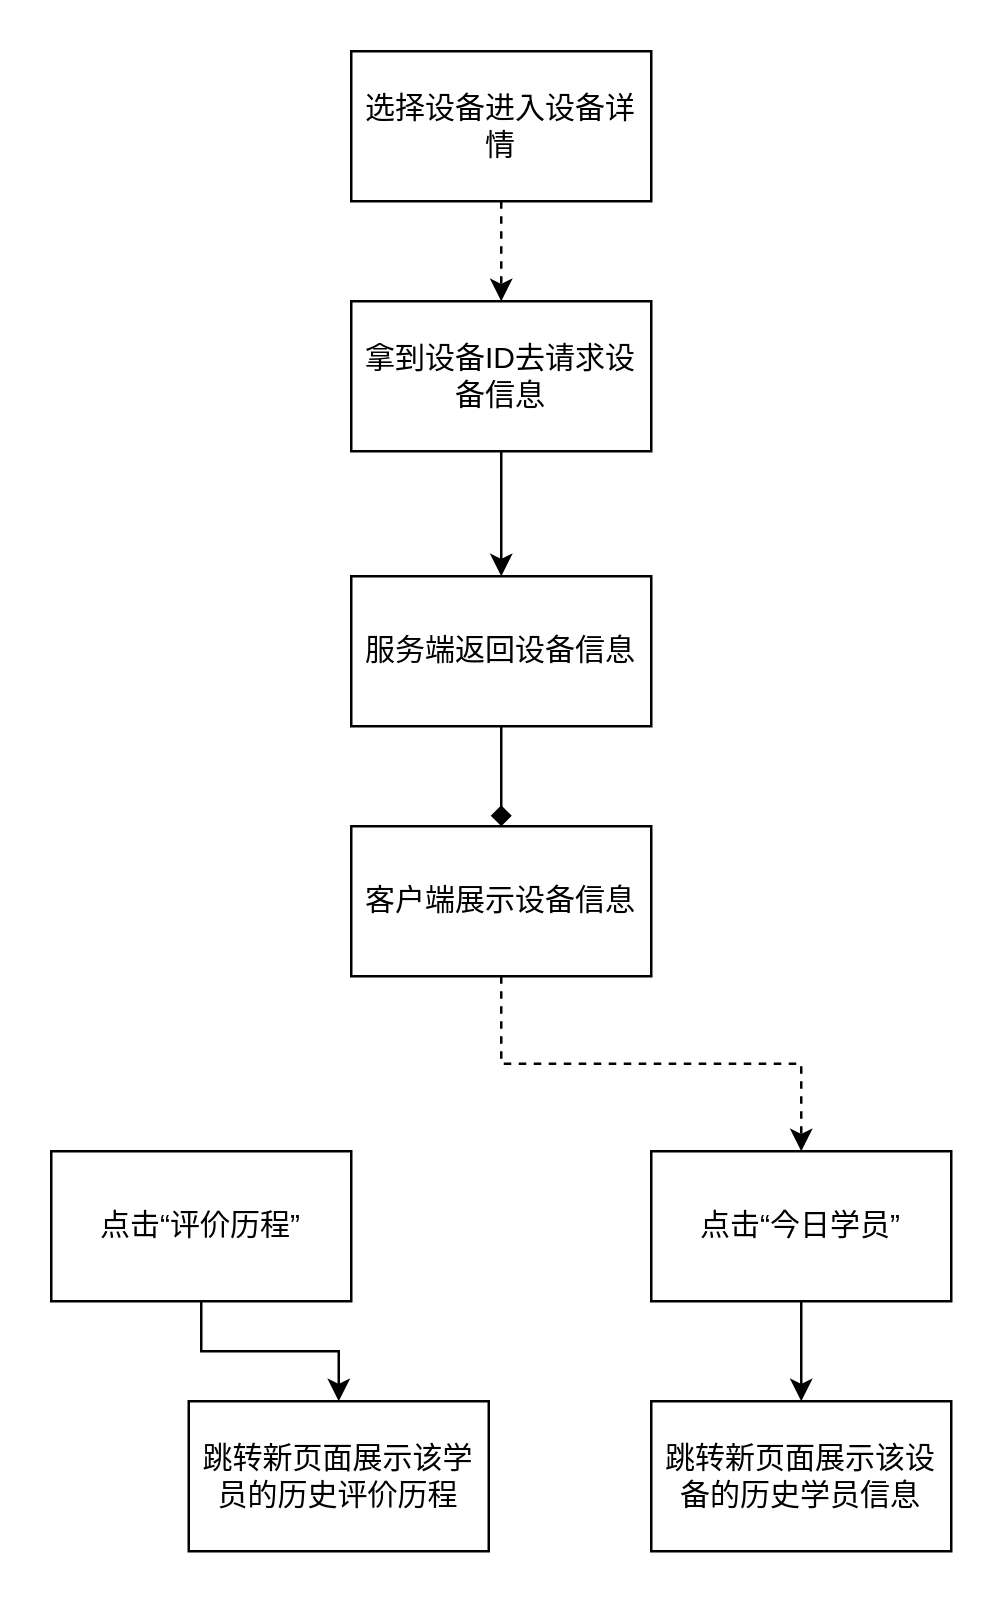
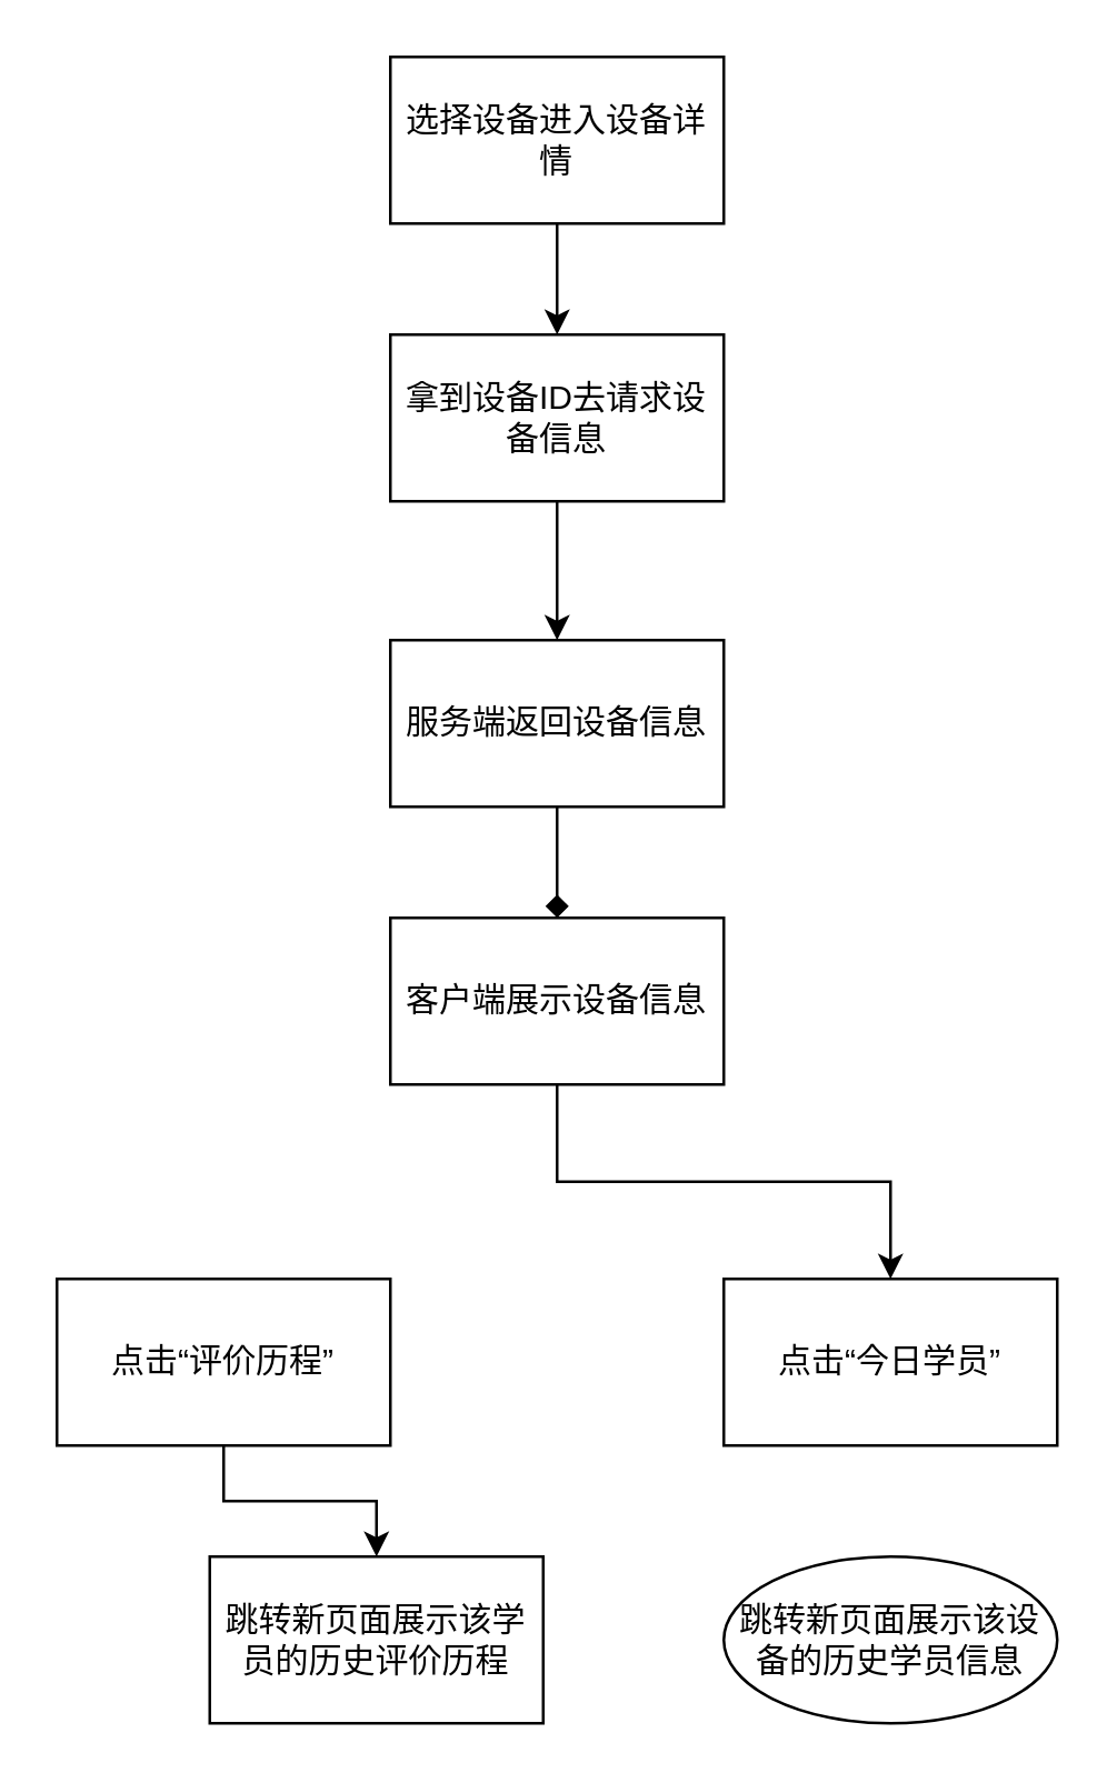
- <mxCell id="2" value="" style="edgeStyle=orthogonalEdgeStyle;rounded=0;orthogonalLoop=1;jettySize=auto;html=1;dashed=1;" edge="1" parent="1" source="3" target="5"><mxGeometry relative="1" as="geometry" /></mxCell>
+ <mxCell id="2" value="" style="edgeStyle=orthogonalEdgeStyle;rounded=0;orthogonalLoop=1;jettySize=auto;html=1;" edge="1" parent="1" source="3" target="5"><mxGeometry relative="1" as="geometry" /></mxCell>
- <mxCell id="8" value="" style="edgeStyle=orthogonalEdgeStyle;rounded=0;orthogonalLoop=1;jettySize=auto;html=1;dashed=1;" edge="1" parent="1" source="9" target="13"><mxGeometry relative="1" as="geometry" /></mxCell>
+ <mxCell id="8" value="" style="edgeStyle=orthogonalEdgeStyle;rounded=0;orthogonalLoop=1;jettySize=auto;html=1;" edge="1" parent="1" source="9" target="13"><mxGeometry relative="1" as="geometry" /></mxCell>
- <mxCell id="12" value="" style="edgeStyle=orthogonalEdgeStyle;rounded=0;orthogonalLoop=1;jettySize=auto;html=1;" edge="1" parent="1" source="13" target="15"><mxGeometry relative="1" as="geometry" /></mxCell>
- <mxCell id="15" value="跳转新页面展示该设备的历史学员信息" style="whiteSpace=wrap;html=1;rounded=0;" vertex="1" parent="1"><mxGeometry x="260" y="560" width="120" height="60" as="geometry" /></mxCell>
+ <mxCell id="15" value="跳转新页面展示该设备的历史学员信息" style="ellipse;whiteSpace=wrap;html=1;" vertex="1" parent="1"><mxGeometry x="260" y="560" width="120" height="60" as="geometry" /></mxCell>
